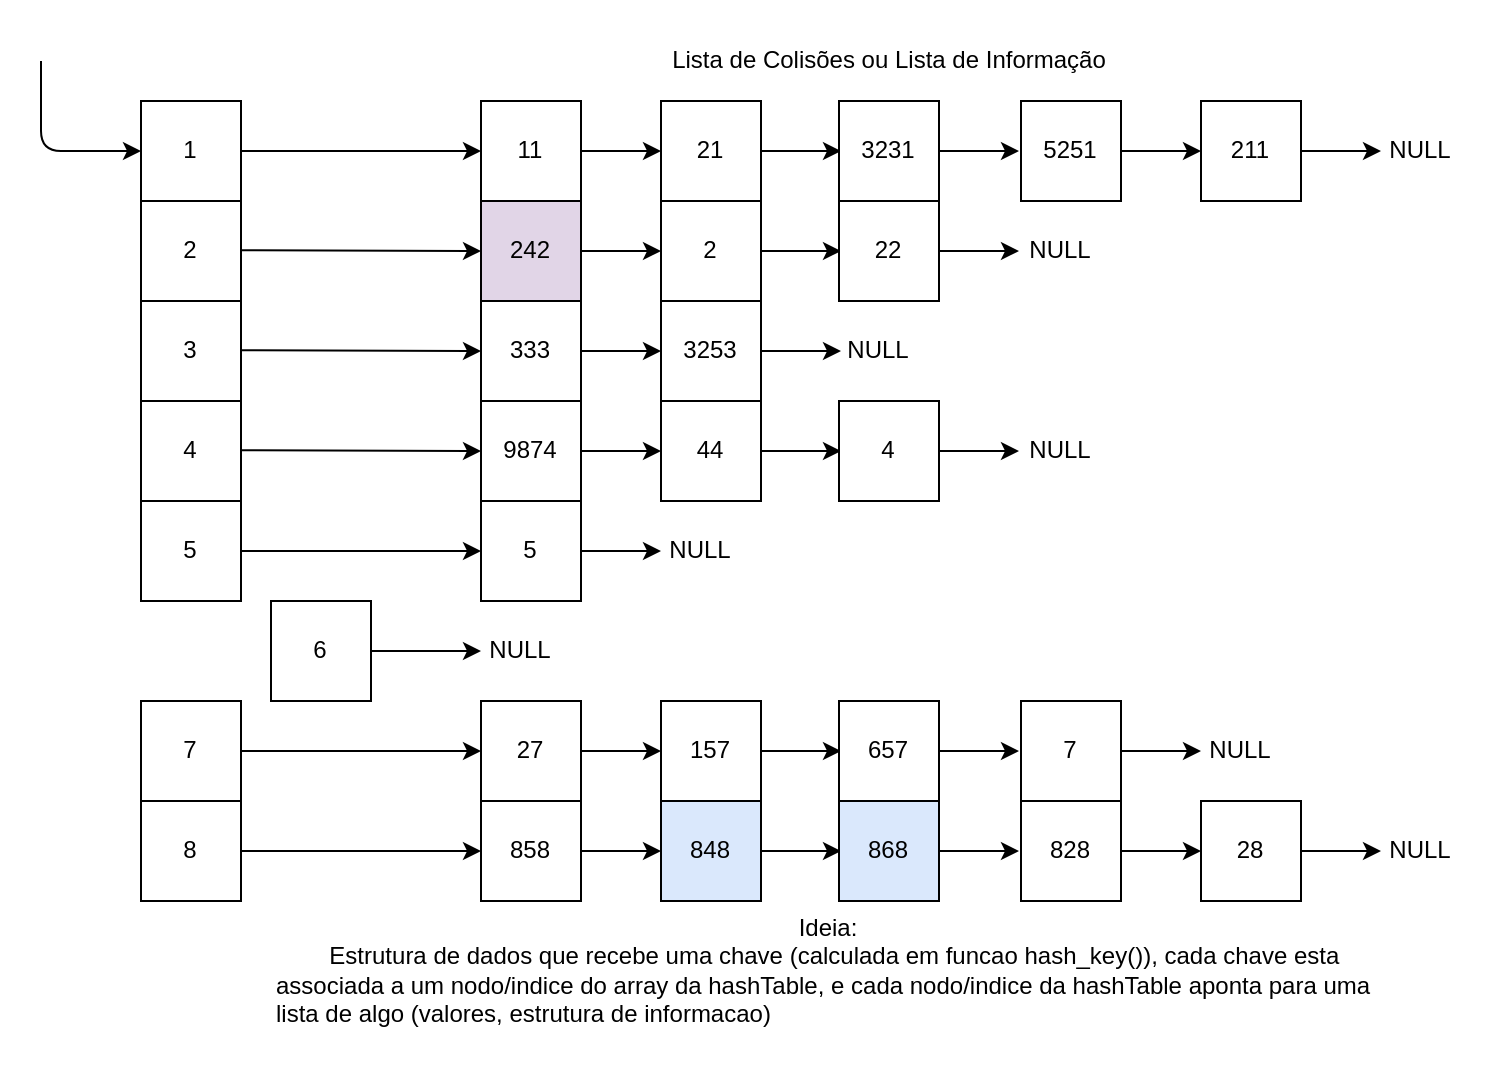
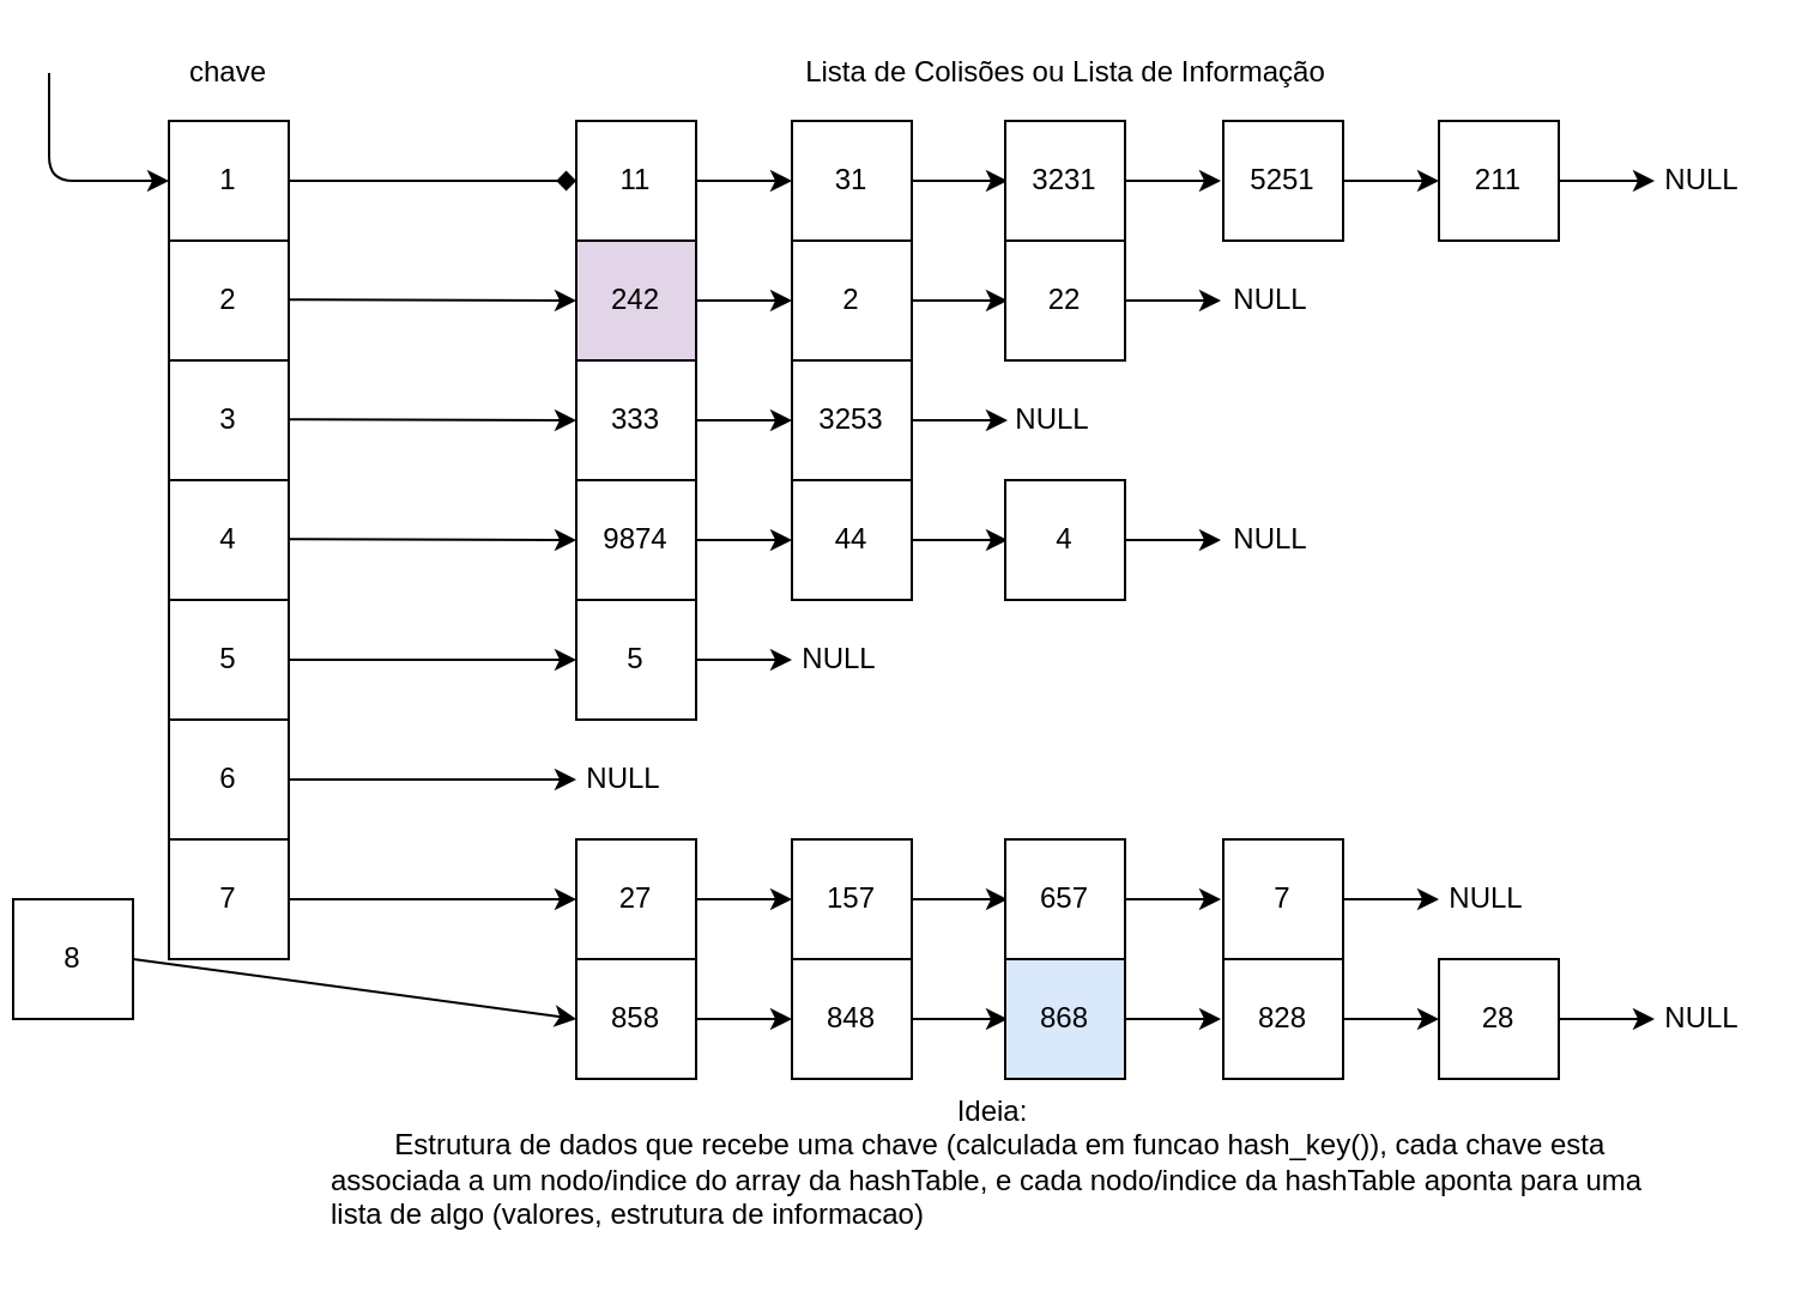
+ <mxCell id="65" value="chave" style="text;html=1;strokeColor=none;fillColor=none;align=center;verticalAlign=middle;whiteSpace=wrap;rounded=0;" vertex="1" parent="1"><mxGeometry x="75" y="20" width="40" height="20" as="geometry" /></mxCell>
- <mxCell id="57" value="" style="endArrow=classic;html=1;exitX=1;exitY=0.5;exitDx=0;exitDy=0;entryX=0;entryY=0.5;entryDx=0;entryDy=0;" edge="1" parent="1" source="2" target="11"><mxGeometry width="50" height="50" relative="1" as="geometry"><mxPoint x="360" y="240" as="sourcePoint" /><mxPoint x="410" y="190" as="targetPoint" /></mxGeometry></mxCell>
+ <mxCell id="57" value="" style="endArrow=diamond;html=1;exitX=1;exitY=0.5;exitDx=0;exitDy=0;entryX=0;entryY=0.5;entryDx=0;entryDy=0;" edge="1" parent="1" source="2" target="11"><mxGeometry width="50" height="50" relative="1" as="geometry"><mxPoint x="360" y="240" as="sourcePoint" /><mxPoint x="410" y="190" as="targetPoint" /></mxGeometry></mxCell>
- <mxCell id="13" value="21" style="rounded=0;whiteSpace=wrap;html=1;" vertex="1" parent="1"><mxGeometry x="330" y="50" width="50" height="50" as="geometry" /></mxCell>
+ <mxCell id="13" value="31" style="rounded=0;whiteSpace=wrap;html=1;" vertex="1" parent="1"><mxGeometry x="330" y="50" width="50" height="50" as="geometry" /></mxCell>
- <mxCell id="7" value="6" style="rounded=0;whiteSpace=wrap;html=1;" vertex="1" parent="1"><mxGeometry x="135" y="300" width="50" height="50" as="geometry" /></mxCell>
+ <mxCell id="7" value="6" style="rounded=0;whiteSpace=wrap;html=1;" vertex="1" parent="1"><mxGeometry x="70" y="300" width="50" height="50" as="geometry" /></mxCell>
- <mxCell id="9" value="8" style="rounded=0;whiteSpace=wrap;html=1;" vertex="1" parent="1"><mxGeometry x="70" y="400" width="50" height="50" as="geometry" /></mxCell>
+ <mxCell id="9" value="8" style="rounded=0;whiteSpace=wrap;html=1;" vertex="1" parent="1"><mxGeometry x="5" y="375" width="50" height="50" as="geometry" /></mxCell>
- <mxCell id="49" value="848" style="rounded=0;whiteSpace=wrap;html=1;fillColor=#dae8fc;" vertex="1" parent="1"><mxGeometry x="330" y="400" width="50" height="50" as="geometry" /></mxCell>
+ <mxCell id="49" value="848" style="rounded=0;whiteSpace=wrap;html=1;" vertex="1" parent="1"><mxGeometry x="330" y="400" width="50" height="50" as="geometry" /></mxCell>
